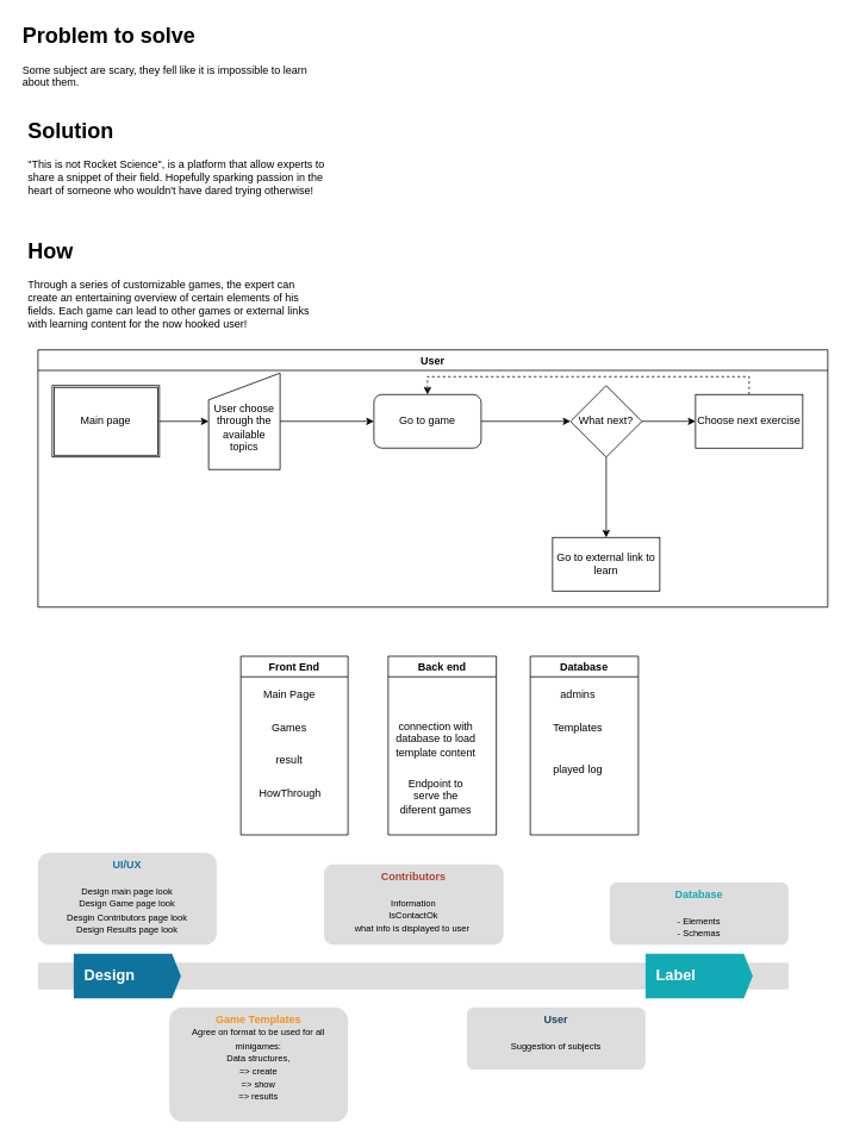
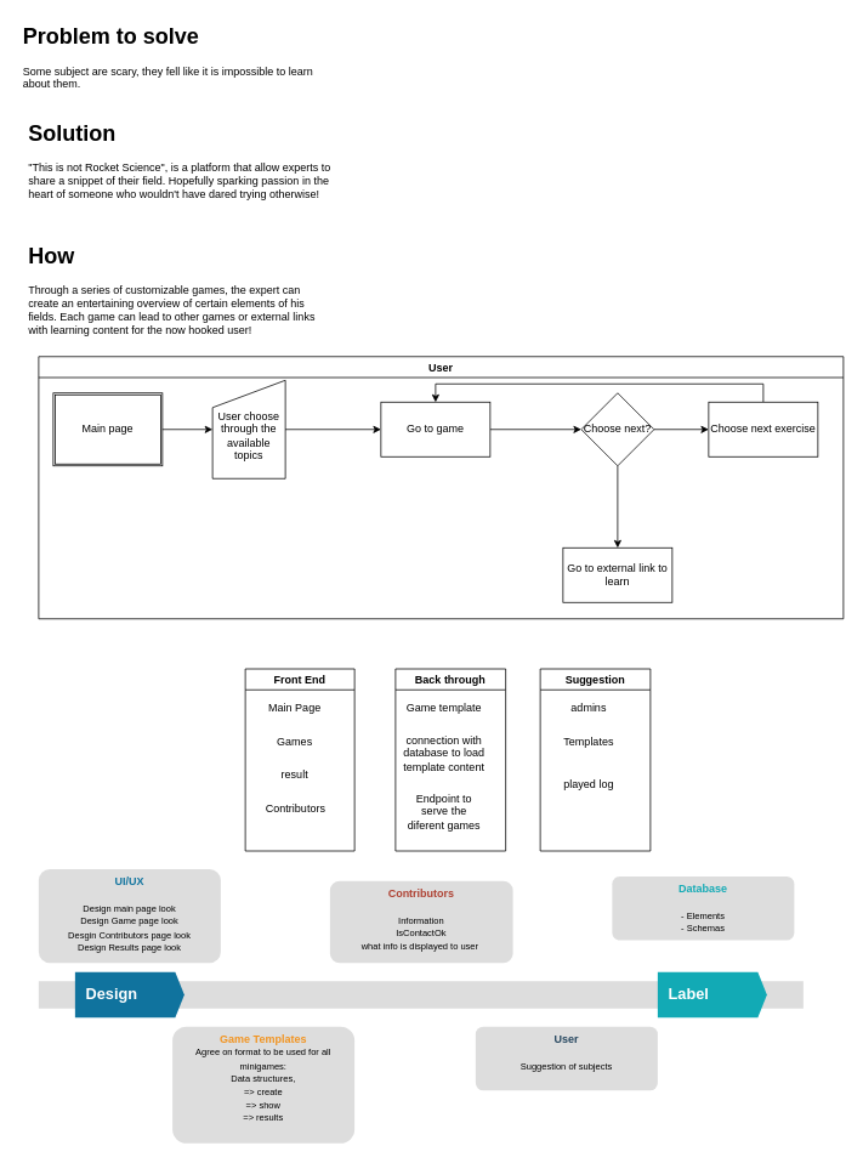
- <mxCell id="15" style="edgeStyle=orthogonalEdgeStyle;rounded=0;orthogonalLoop=1;jettySize=auto;html=1;exitX=0.5;exitY=0;exitDx=0;exitDy=0;entryX=0.5;entryY=0;entryDx=0;entryDy=0;dashed=1;" parent="1" source="16" target="11" edge="1"><mxGeometry relative="1" as="geometry" /></mxCell>
+ <mxCell id="15" style="edgeStyle=orthogonalEdgeStyle;rounded=0;orthogonalLoop=1;jettySize=auto;html=1;exitX=0.5;exitY=0;exitDx=0;exitDy=0;entryX=0.5;entryY=0;entryDx=0;entryDy=0;" parent="1" source="16" target="11" edge="1"><mxGeometry relative="1" as="geometry" /></mxCell>
- <mxCell id="11" value="Go to game" style="whiteSpace=wrap;html=1;rounded=1;" parent="1" vertex="1"><mxGeometry x="418" y="441" width="120" height="60" as="geometry" /></mxCell>
+ <mxCell id="11" value="Go to game" style="whiteSpace=wrap;html=1;rounded=0;" parent="1" vertex="1"><mxGeometry x="418" y="441" width="120" height="60" as="geometry" /></mxCell>
- <mxCell id="14" value="What next?" style="rhombus;whiteSpace=wrap;html=1;rounded=0;" parent="1" vertex="1"><mxGeometry x="638" y="431" width="80" height="80" as="geometry" /></mxCell>
+ <mxCell id="14" value="Choose next?" style="rhombus;whiteSpace=wrap;html=1;rounded=0;" parent="1" vertex="1"><mxGeometry x="638" y="431" width="80" height="80" as="geometry" /></mxCell>
- <mxCell id="18" value="Back end" style="swimlane;" parent="1" vertex="1"><mxGeometry x="434" y="734" width="121" height="200" as="geometry" /></mxCell>
+ <mxCell id="18" value="Back through" style="swimlane;" parent="1" vertex="1"><mxGeometry x="434" y="734" width="121" height="200" as="geometry" /></mxCell>
- <mxCell id="22" value="Database" style="swimlane;" parent="1" vertex="1"><mxGeometry x="593" y="734" width="121" height="200" as="geometry" /></mxCell>
+ <mxCell id="22" value="Suggestion" style="swimlane;" parent="1" vertex="1"><mxGeometry x="593" y="734" width="121" height="200" as="geometry" /></mxCell>
+ <mxCell id="19" value="Game template" style="text;html=1;align=center;verticalAlign=middle;resizable=0;points=[];autosize=1;" parent="18" vertex="1"><mxGeometry x="7" y="34" width="92" height="17" as="geometry" /></mxCell>
- <mxCell id="30" value="HowThrough" style="text;html=1;align=center;verticalAlign=middle;resizable=0;points=[];autosize=1;" parent="26" vertex="1"><mxGeometry x="17" y="145" width="75" height="18" as="geometry" /></mxCell>
+ <mxCell id="30" value="Contributors" style="text;html=1;align=center;verticalAlign=middle;resizable=0;points=[];autosize=1;" parent="26" vertex="1"><mxGeometry x="17" y="145" width="75" height="18" as="geometry" /></mxCell>
- <mxCell id="38" value="&lt;font style=&quot;font-size: 10px&quot;&gt;&lt;font style=&quot;font-size: 12px&quot; color=&quot;#12AAB5&quot;&gt;&lt;b&gt;Database&lt;/b&gt;&lt;/font&gt;&lt;br&gt;&lt;br&gt;&lt;font size=&quot;1&quot; color=&quot;#000000&quot;&gt;- Elements&lt;br&gt;- Schemas&lt;br&gt;&lt;/font&gt;&lt;/font&gt;" style="rounded=1;strokeColor=none;fillColor=#DDDDDD;align=center;arcSize=12;verticalAlign=top;whiteSpace=wrap;html=1;fontSize=12;" vertex="1" parent="1"><mxGeometry x="682" y="987" width="200" height="70" as="geometry" /></mxCell>
+ <mxCell id="38" value="&lt;font style=&quot;font-size: 10px&quot;&gt;&lt;font style=&quot;font-size: 12px&quot; color=&quot;#12AAB5&quot;&gt;&lt;b&gt;Database&lt;/b&gt;&lt;/font&gt;&lt;br&gt;&lt;br&gt;&lt;font size=&quot;1&quot; color=&quot;#000000&quot;&gt;- Elements&lt;br&gt;- Schemas&lt;br&gt;&lt;/font&gt;&lt;/font&gt;" style="rounded=1;strokeColor=none;fillColor=#DDDDDD;align=center;arcSize=12;verticalAlign=top;whiteSpace=wrap;html=1;fontSize=12;" vertex="1" parent="1"><mxGeometry x="672" y="962" width="200" height="70" as="geometry" /></mxCell>
